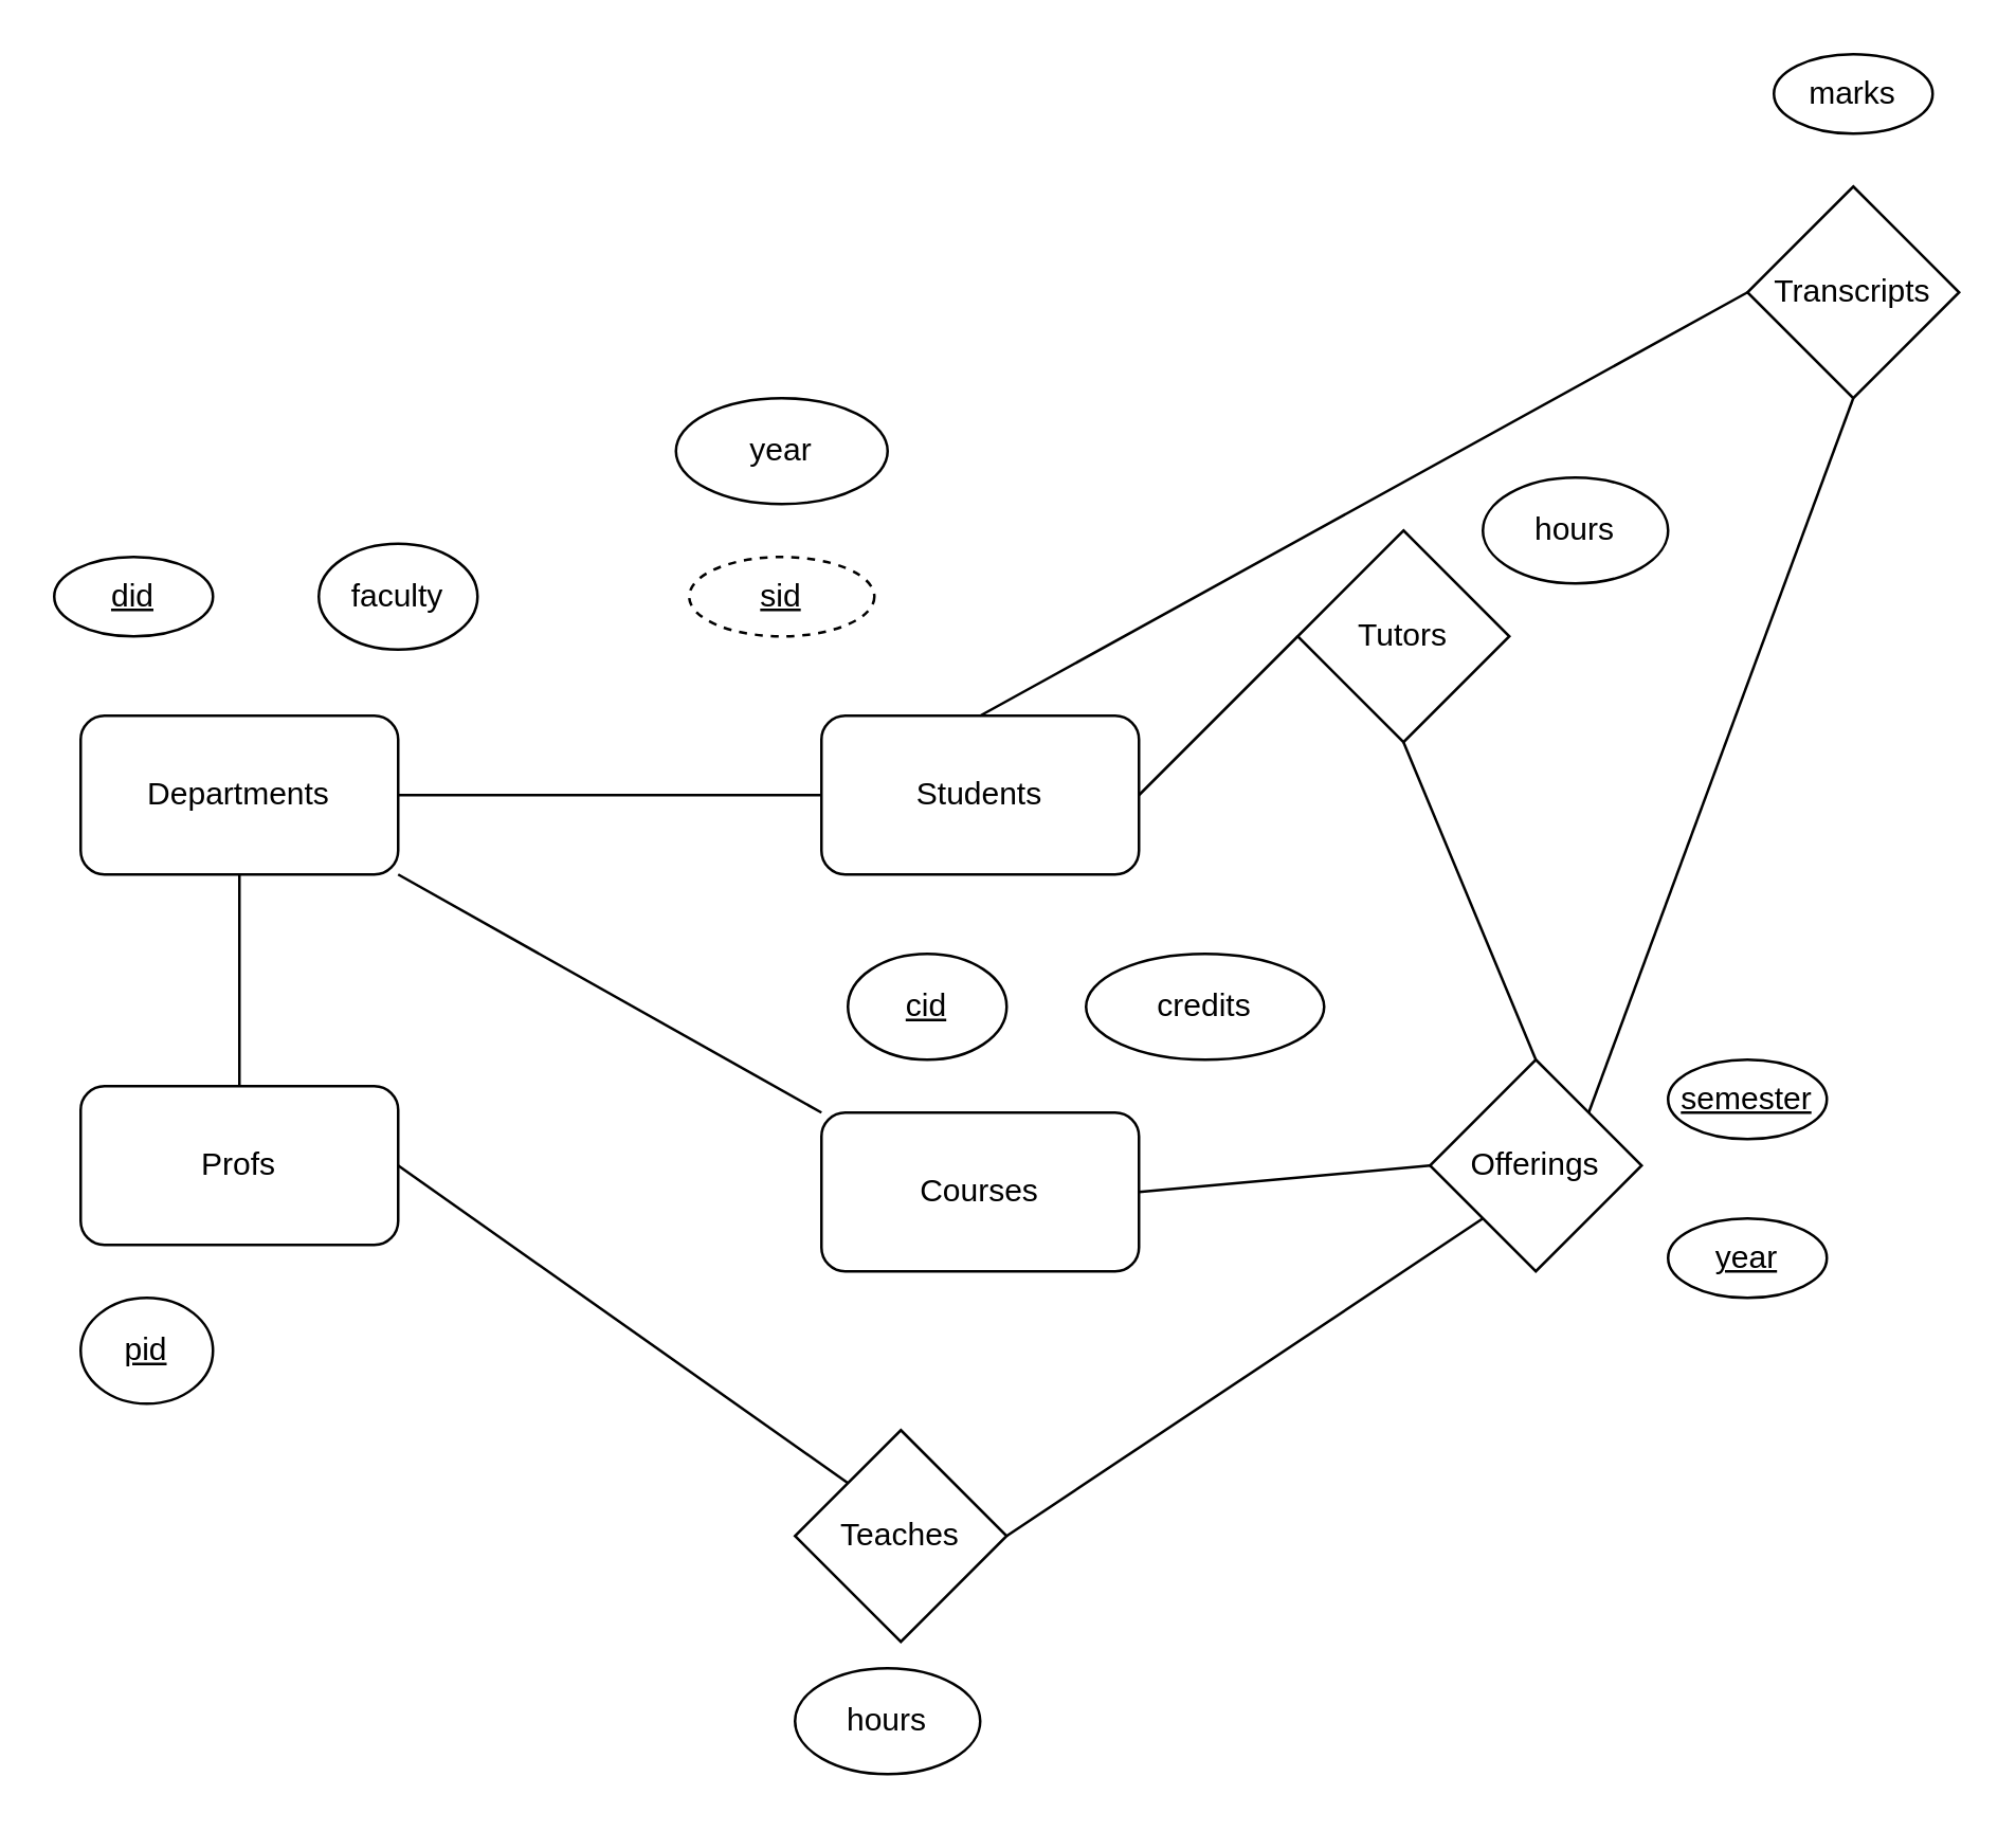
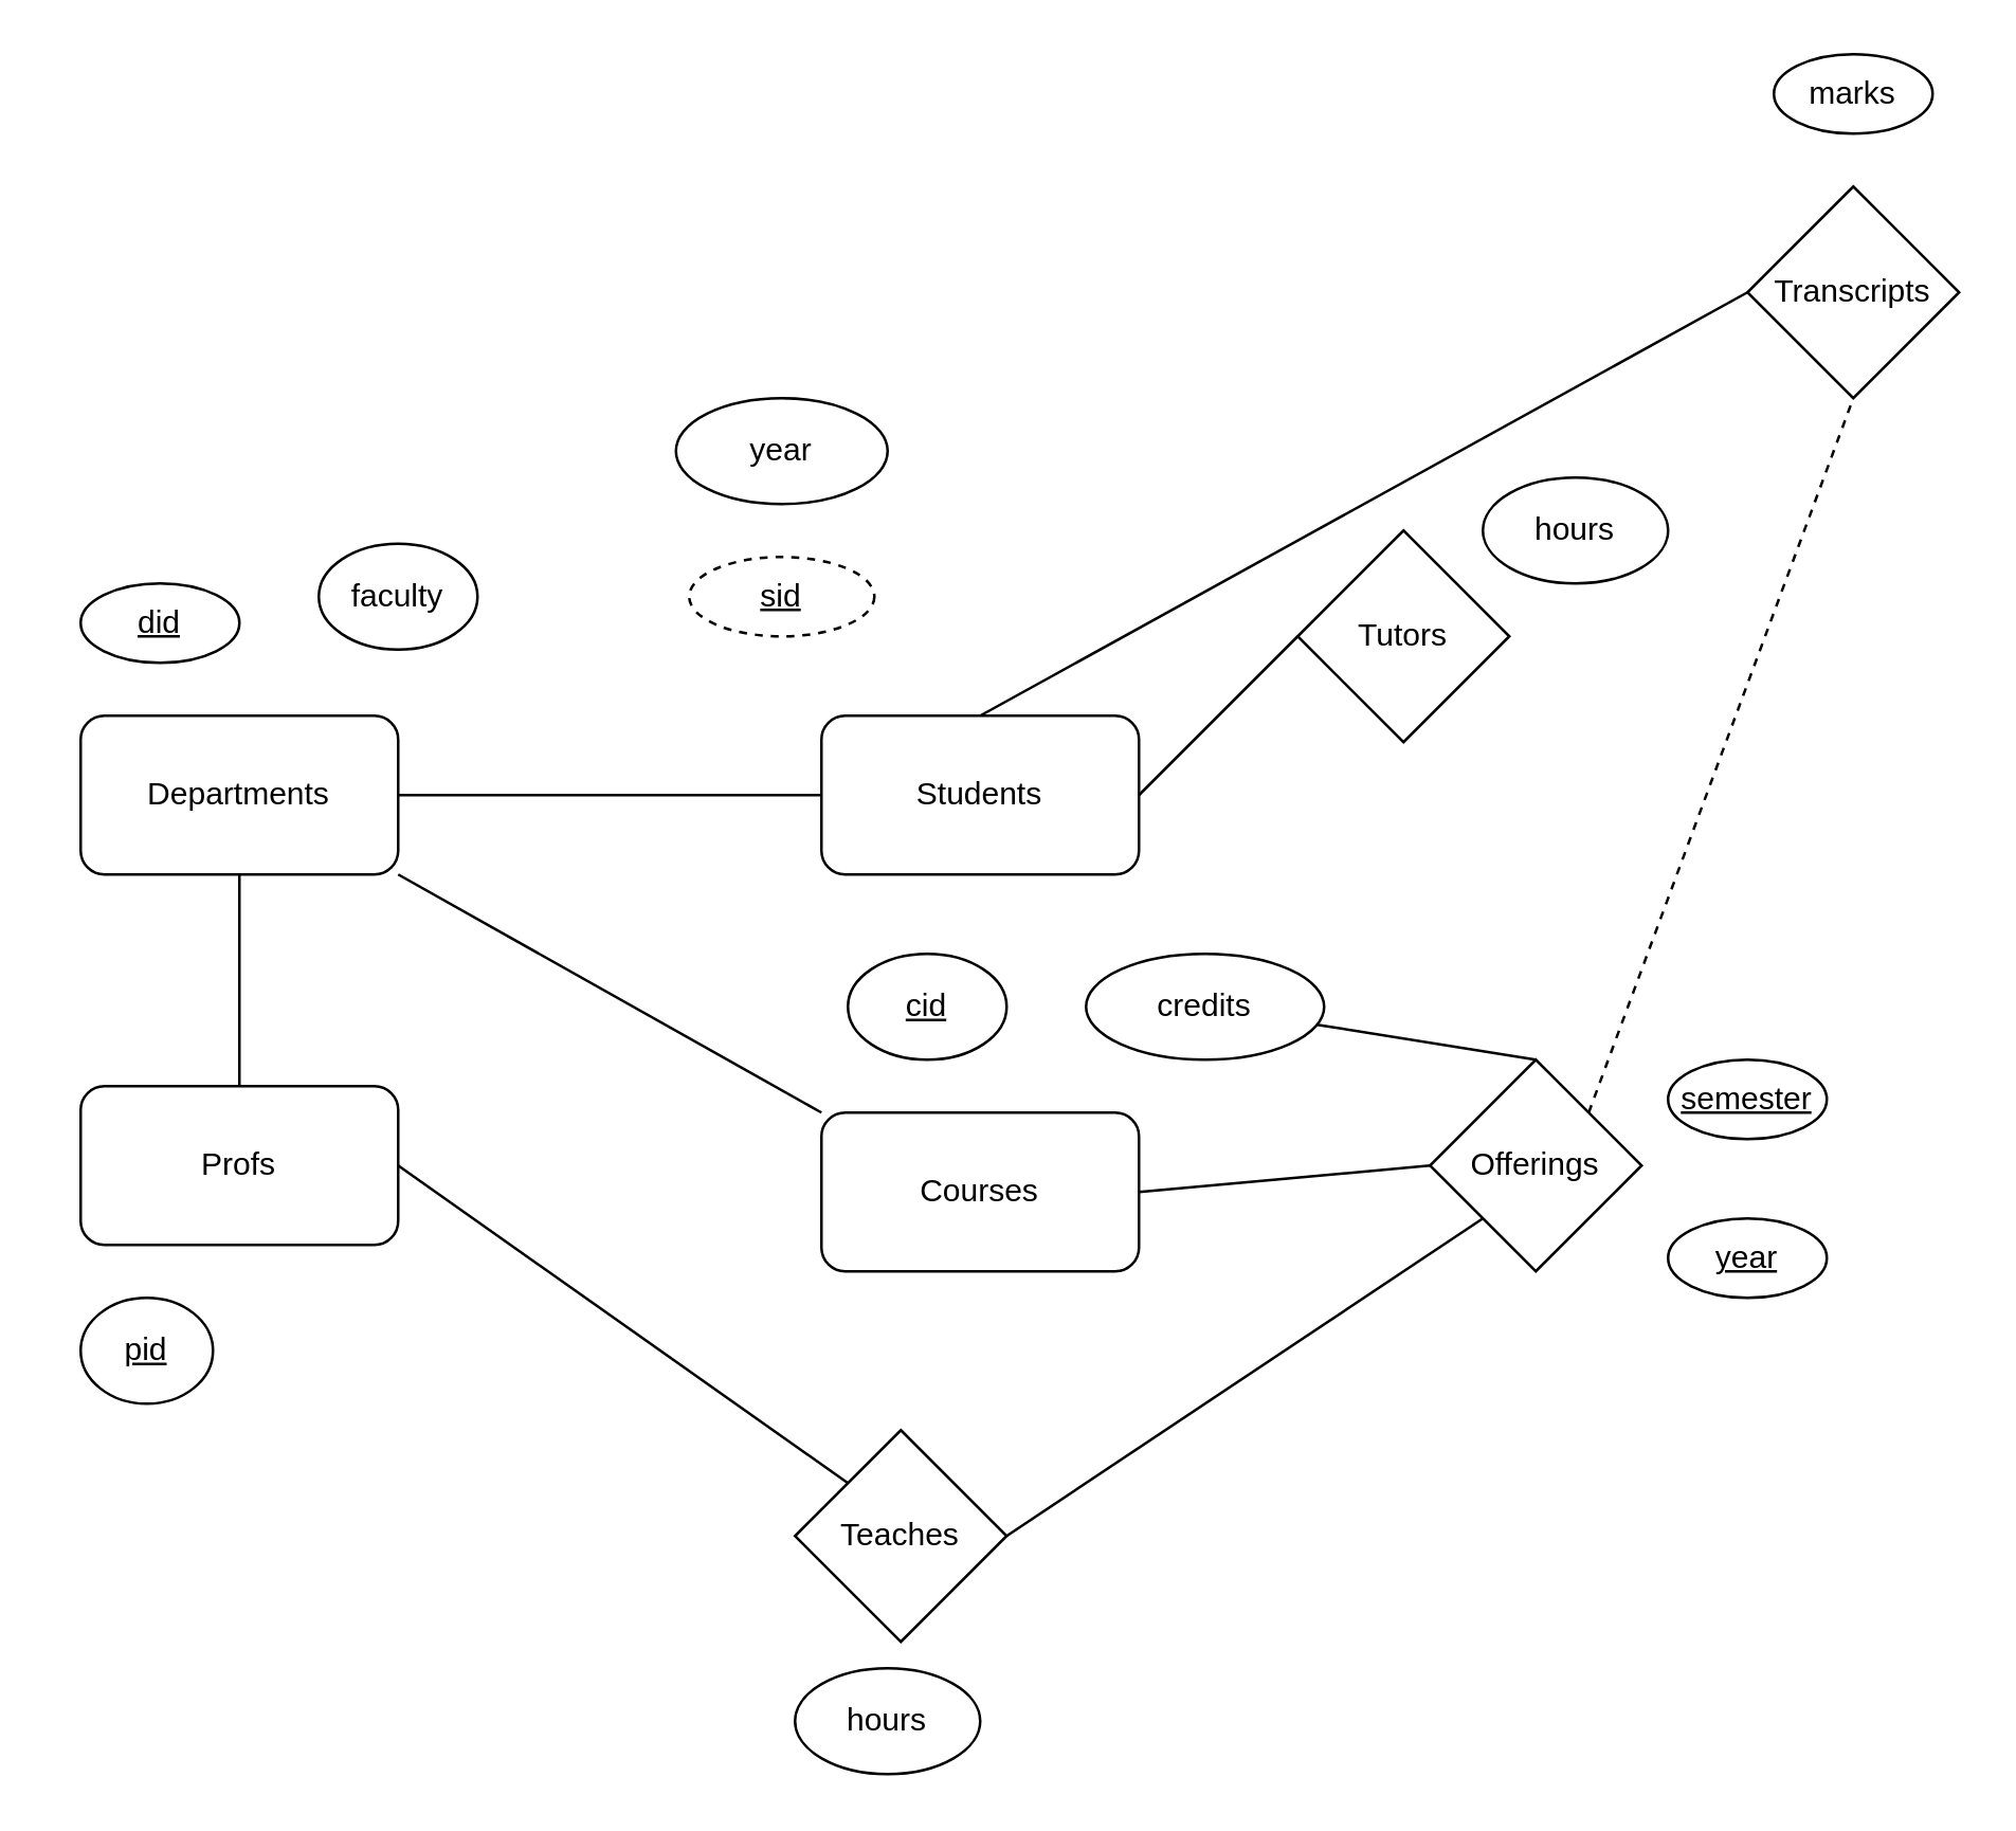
- <mxCell id="2" value="&lt;u&gt;did&lt;/u&gt;" style="ellipse;whiteSpace=wrap;html=1;" vertex="1" parent="1"><mxGeometry x="20" y="210" width="60" height="30" as="geometry" /></mxCell>
+ <mxCell id="2" value="&lt;u&gt;did&lt;/u&gt;" style="ellipse;whiteSpace=wrap;html=1;" vertex="1" parent="1"><mxGeometry x="30" y="220" width="60" height="30" as="geometry" /></mxCell>
- <mxCell id="30" value="" style="endArrow=none;html=1;rounded=0;exitX=1;exitY=0;exitDx=0;exitDy=0;entryX=0.5;entryY=1;entryDx=0;entryDy=0;" edge="1" parent="1" source="19" target="28"><mxGeometry width="50" height="50" relative="1" as="geometry"><mxPoint x="380" y="390" as="sourcePoint" /><mxPoint x="430" y="340" as="targetPoint" /></mxGeometry></mxCell>
+ <mxCell id="30" value="" style="endArrow=none;html=1;rounded=0;exitX=1;exitY=0;exitDx=0;exitDy=0;entryX=0.5;entryY=1;entryDx=0;entryDy=0;dashed=1;" edge="1" parent="1" source="19" target="28"><mxGeometry width="50" height="50" relative="1" as="geometry"><mxPoint x="380" y="390" as="sourcePoint" /><mxPoint x="430" y="340" as="targetPoint" /></mxGeometry></mxCell>
- <mxCell id="26" value="" style="endArrow=none;html=1;rounded=0;entryX=0.5;entryY=1;entryDx=0;entryDy=0;exitX=0.5;exitY=0;exitDx=0;exitDy=0;" edge="1" parent="1" source="19" target="24"><mxGeometry width="50" height="50" relative="1" as="geometry"><mxPoint x="380" y="380" as="sourcePoint" /><mxPoint x="430" y="330" as="targetPoint" /></mxGeometry></mxCell>
+ <mxCell id="26" value="" style="endArrow=none;html=1;rounded=0;exitX=0.5;exitY=0;exitDx=0;exitDy=0;" edge="1" parent="1" source="19" target="15"><mxGeometry width="50" height="50" relative="1" as="geometry"><mxPoint x="380" y="380" as="sourcePoint" /><mxPoint x="430" y="330" as="targetPoint" /></mxGeometry></mxCell>
